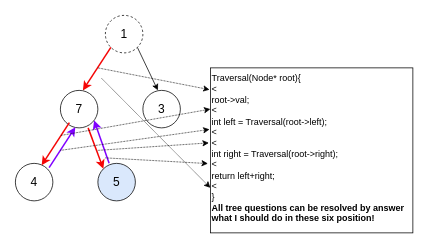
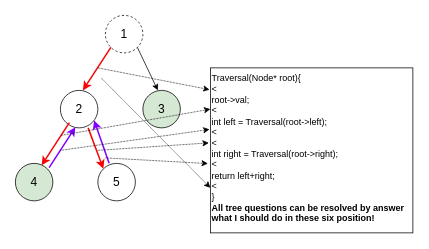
- <mxCell id="5" value="&lt;span style=&quot;font-size: 16px;&quot;&gt;7&lt;/span&gt;" style="ellipse;whiteSpace=wrap;html=1;aspect=fixed;" vertex="1" parent="1"><mxGeometry x="80" y="120" width="50" height="50" as="geometry" /></mxCell>
+ <mxCell id="5" value="&lt;span style=&quot;font-size: 16px;&quot;&gt;2&lt;/span&gt;" style="ellipse;whiteSpace=wrap;html=1;aspect=fixed;" vertex="1" parent="1"><mxGeometry x="80" y="120" width="50" height="50" as="geometry" /></mxCell>
- <mxCell id="6" value="&lt;span style=&quot;font-size: 16px;&quot;&gt;3&lt;/span&gt;" style="ellipse;whiteSpace=wrap;html=1;aspect=fixed;" vertex="1" parent="1"><mxGeometry x="190" y="120" width="50" height="50" as="geometry" /></mxCell>
+ <mxCell id="6" value="&lt;span style=&quot;font-size: 16px;&quot;&gt;3&lt;/span&gt;" style="ellipse;whiteSpace=wrap;html=1;aspect=fixed;fillColor=#d5e8d4;" vertex="1" parent="1"><mxGeometry x="190" y="120" width="50" height="50" as="geometry" /></mxCell>
- <mxCell id="7" value="&lt;span style=&quot;font-size: 16px;&quot;&gt;4&lt;/span&gt;" style="ellipse;whiteSpace=wrap;html=1;aspect=fixed;" vertex="1" parent="1"><mxGeometry x="20" y="217.32" width="50" height="50" as="geometry" /></mxCell>
+ <mxCell id="7" value="&lt;span style=&quot;font-size: 16px;&quot;&gt;4&lt;/span&gt;" style="ellipse;whiteSpace=wrap;html=1;aspect=fixed;fillColor=#d5e8d4;" vertex="1" parent="1"><mxGeometry x="20" y="217.32" width="50" height="50" as="geometry" /></mxCell>
- <mxCell id="8" value="&lt;span style=&quot;font-size: 16px;&quot;&gt;5&lt;/span&gt;" style="ellipse;whiteSpace=wrap;html=1;aspect=fixed;fillColor=#dae8fc;" vertex="1" parent="1"><mxGeometry x="130" y="217.32" width="50" height="50" as="geometry" /></mxCell>
+ <mxCell id="8" value="&lt;span style=&quot;font-size: 16px;&quot;&gt;5&lt;/span&gt;" style="ellipse;whiteSpace=wrap;html=1;aspect=fixed;" vertex="1" parent="1"><mxGeometry x="130" y="217.32" width="50" height="50" as="geometry" /></mxCell>
